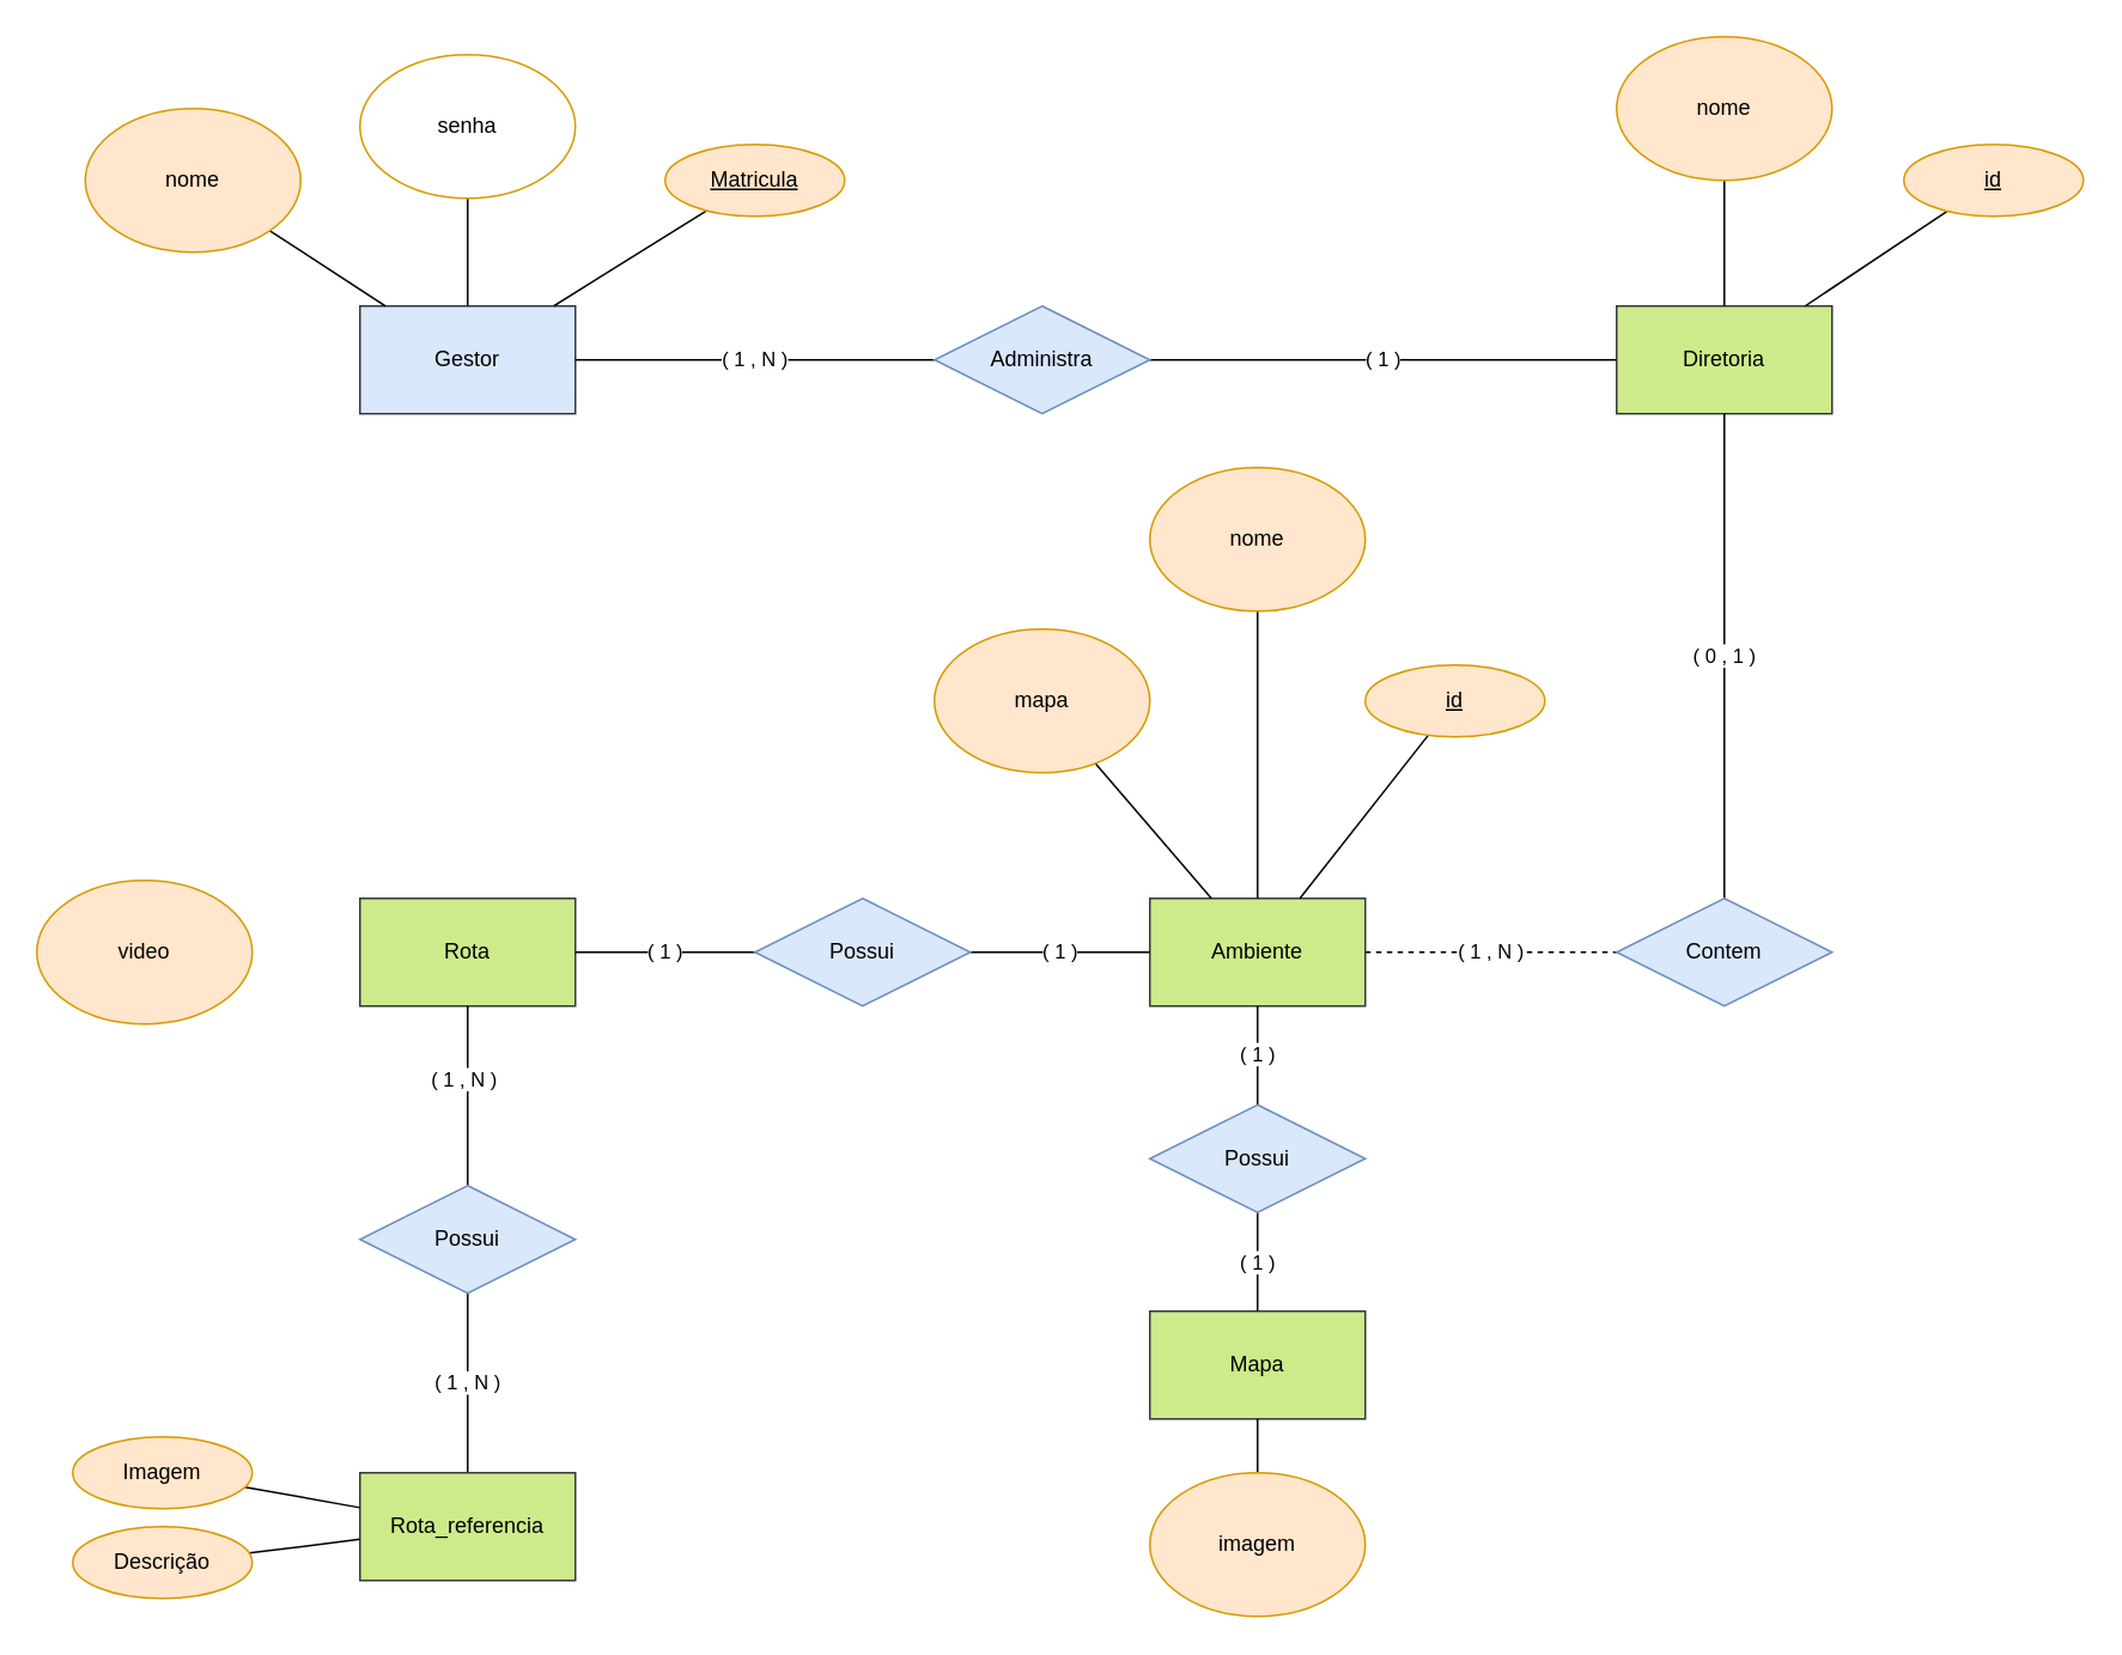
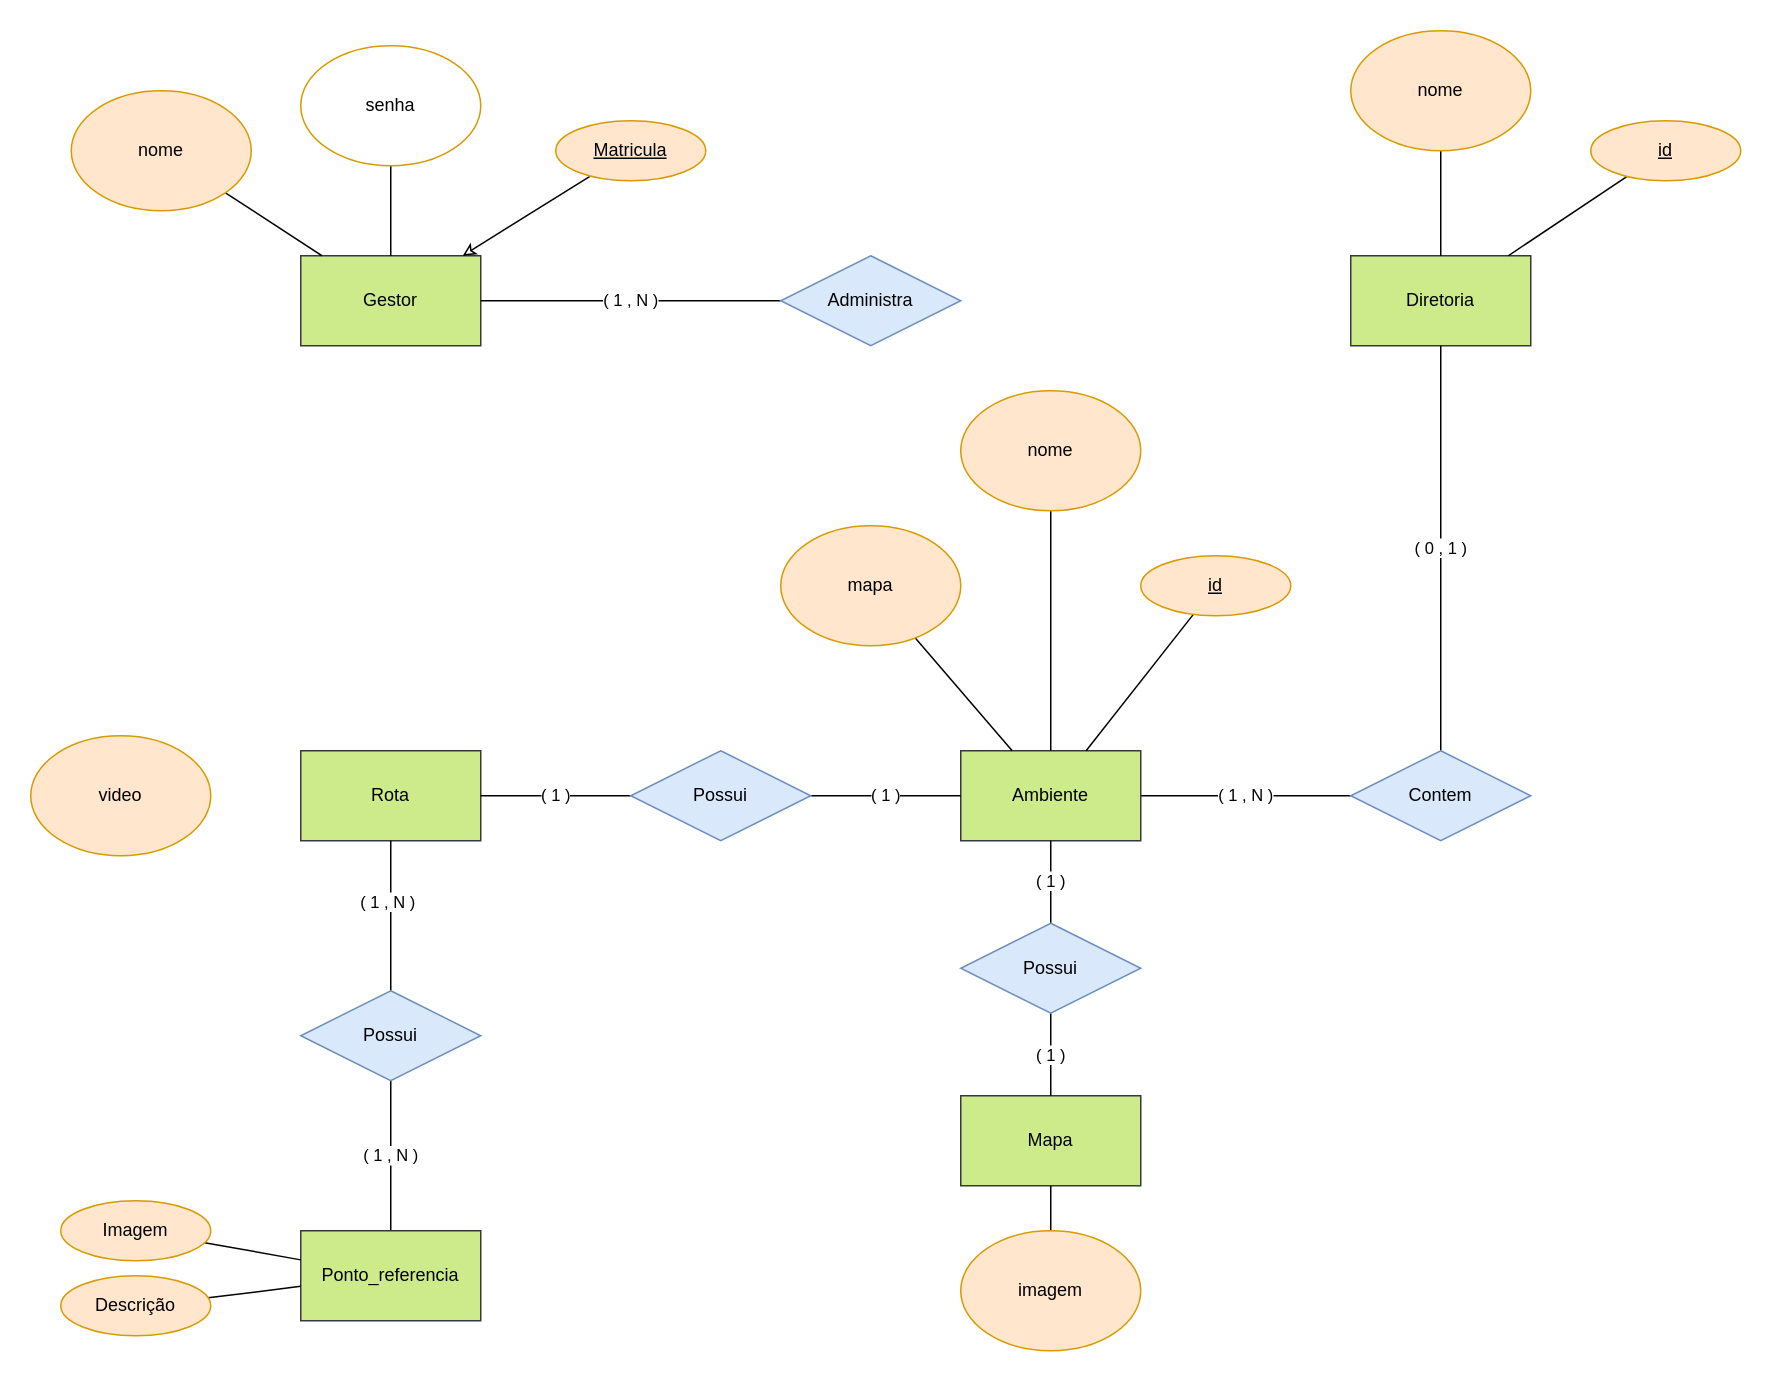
- <mxCell id="36" style="edgeStyle=none;rounded=0;orthogonalLoop=1;jettySize=auto;html=1;endArrow=none;endFill=0;" parent="1" source="37" target="7" edge="1"><mxGeometry relative="1" as="geometry" /></mxCell>
+ <mxCell id="36" style="edgeStyle=none;rounded=0;orthogonalLoop=1;jettySize=auto;html=1;endArrow=classic;endFill=0;" parent="1" source="37" target="7" edge="1"><mxGeometry relative="1" as="geometry" /></mxCell>
- <mxCell id="7" value="Gestor" style="rounded=0;whiteSpace=wrap;html=1;fillColor=#dae8fc;strokeColor=#36393d;" parent="1" vertex="1"><mxGeometry x="200" y="170" width="120" height="60" as="geometry" /></mxCell>
+ <mxCell id="7" value="Gestor" style="rounded=0;whiteSpace=wrap;html=1;fillColor=#cdeb8b;strokeColor=#36393d;" parent="1" vertex="1"><mxGeometry x="200" y="170" width="120" height="60" as="geometry" /></mxCell>
- <mxCell id="31" value="( 1 )" style="edgeStyle=none;rounded=0;orthogonalLoop=1;jettySize=auto;html=1;endArrow=none;endFill=0;" parent="1" source="32" target="6" edge="1"><mxGeometry relative="1" as="geometry" /></mxCell>
- <mxCell id="2" value="( 1 , N )" style="edgeStyle=none;rounded=0;orthogonalLoop=1;jettySize=auto;html=1;endArrow=none;endFill=0;dashed=1;" parent="1" source="3" target="26" edge="1"><mxGeometry relative="1" as="geometry" /></mxCell>
+ <mxCell id="2" value="( 1 , N )" style="edgeStyle=none;rounded=0;orthogonalLoop=1;jettySize=auto;html=1;endArrow=none;endFill=0;" parent="1" source="3" target="26" edge="1"><mxGeometry relative="1" as="geometry" /></mxCell>
- <mxCell id="42" value="Rota_referencia" style="rounded=0;whiteSpace=wrap;html=1;fillColor=#cdeb8b;strokeColor=#36393d;" parent="1" vertex="1"><mxGeometry x="200" y="820" width="120" height="60" as="geometry" /></mxCell>
+ <mxCell id="42" value="Ponto_referencia" style="rounded=0;whiteSpace=wrap;html=1;fillColor=#cdeb8b;strokeColor=#36393d;" parent="1" vertex="1"><mxGeometry x="200" y="820" width="120" height="60" as="geometry" /></mxCell>
